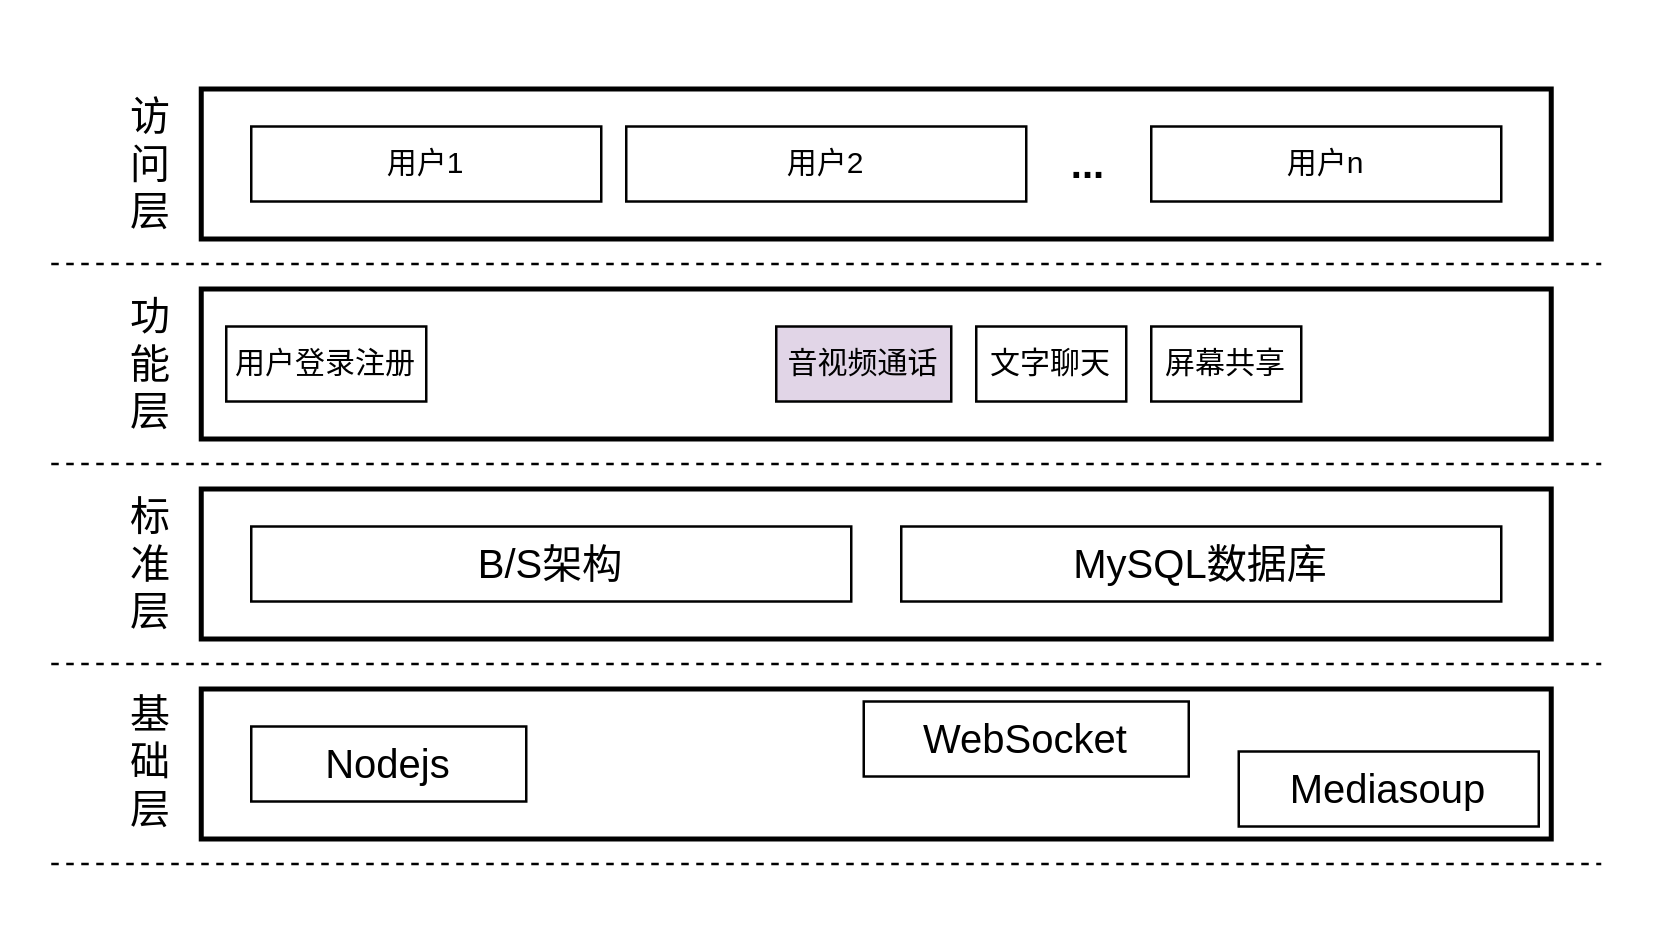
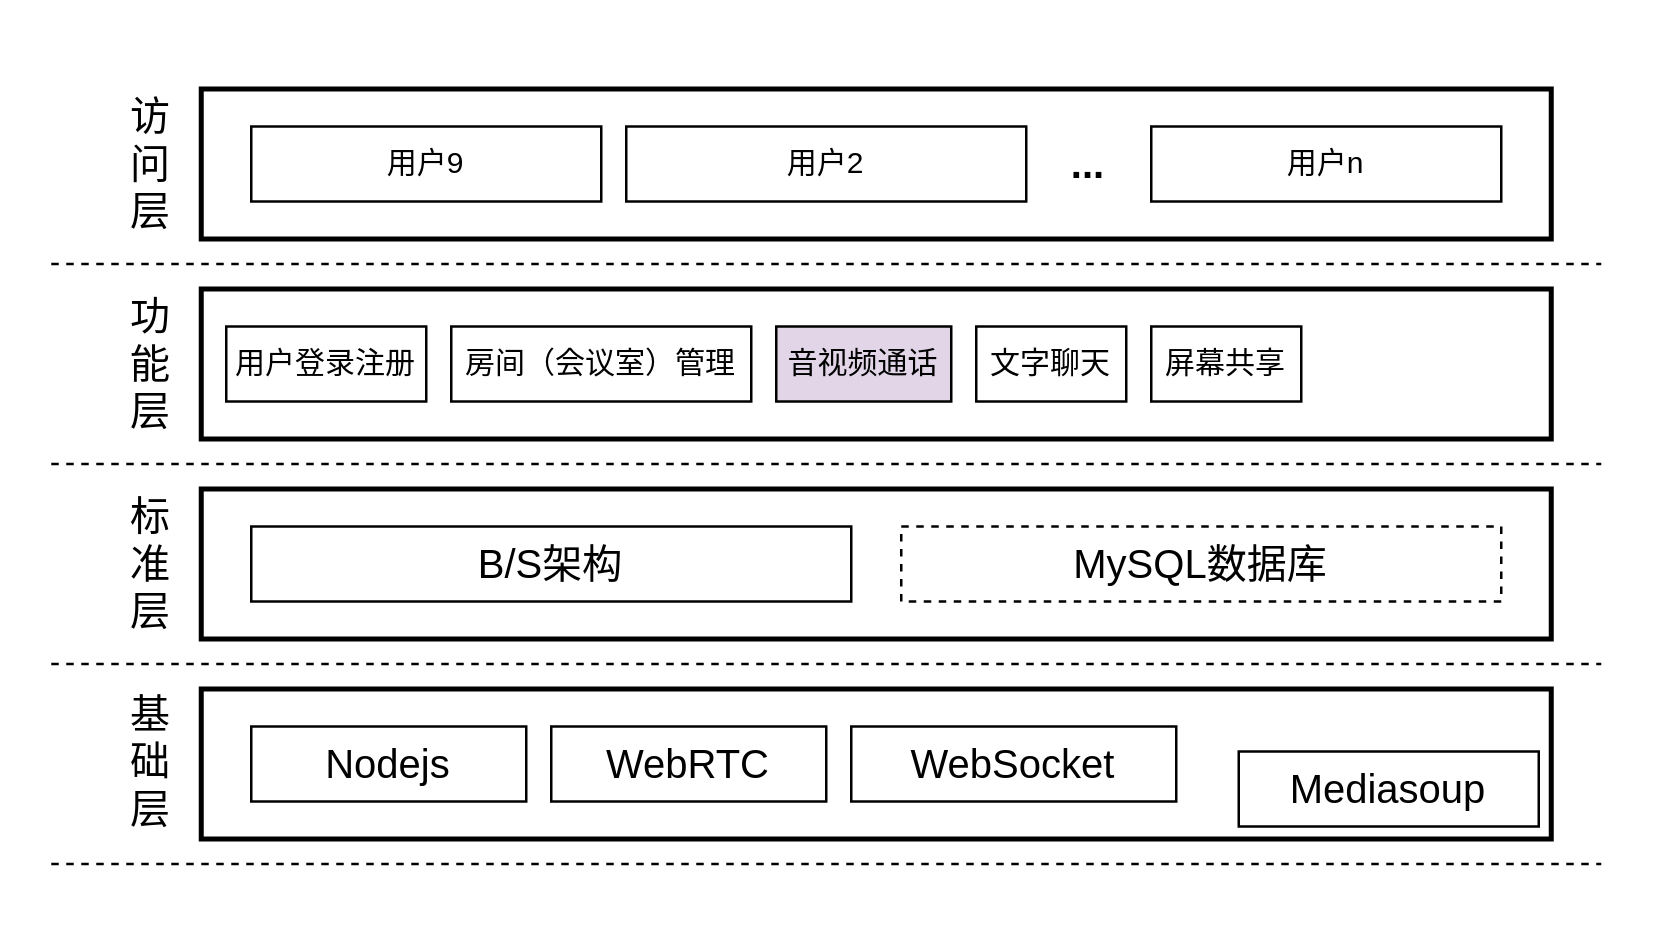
- <mxCell id="4" value="用户1" style="rounded=0;whiteSpace=wrap;html=1;" vertex="1" parent="1"><mxGeometry x="100" y="50" width="140" height="30" as="geometry" /></mxCell>
+ <mxCell id="4" value="用户9" style="rounded=0;whiteSpace=wrap;html=1;" vertex="1" parent="1"><mxGeometry x="100" y="50" width="140" height="30" as="geometry" /></mxCell>
+ <mxCell id="12" value="房间（会议室）管理" style="rounded=0;whiteSpace=wrap;html=1;" vertex="1" parent="1"><mxGeometry x="180" y="130" width="120" height="30" as="geometry" /></mxCell>
- <mxCell id="16" value="MySQL数据库" style="rounded=0;whiteSpace=wrap;html=1;fontSize=16;" vertex="1" parent="1"><mxGeometry x="360" y="210" width="240" height="30" as="geometry" /></mxCell>
+ <mxCell id="16" value="MySQL数据库" style="rounded=0;whiteSpace=wrap;html=1;fontSize=16;dashed=1;" vertex="1" parent="1"><mxGeometry x="360" y="210" width="240" height="30" as="geometry" /></mxCell>
- <mxCell id="22" value="WebSocket" style="rounded=0;whiteSpace=wrap;html=1;fontSize=16;" vertex="1" parent="1"><mxGeometry x="345" y="280" width="130" height="30" as="geometry" /></mxCell>
+ <mxCell id="22" value="WebSocket" style="rounded=0;whiteSpace=wrap;html=1;fontSize=16;" vertex="1" parent="1"><mxGeometry x="340" y="290" width="130" height="30" as="geometry" /></mxCell>
+ <mxCell id="21" value="WebRTC" style="rounded=0;whiteSpace=wrap;html=1;fontSize=16;" vertex="1" parent="1"><mxGeometry x="220" y="290" width="110" height="30" as="geometry" /></mxCell>
